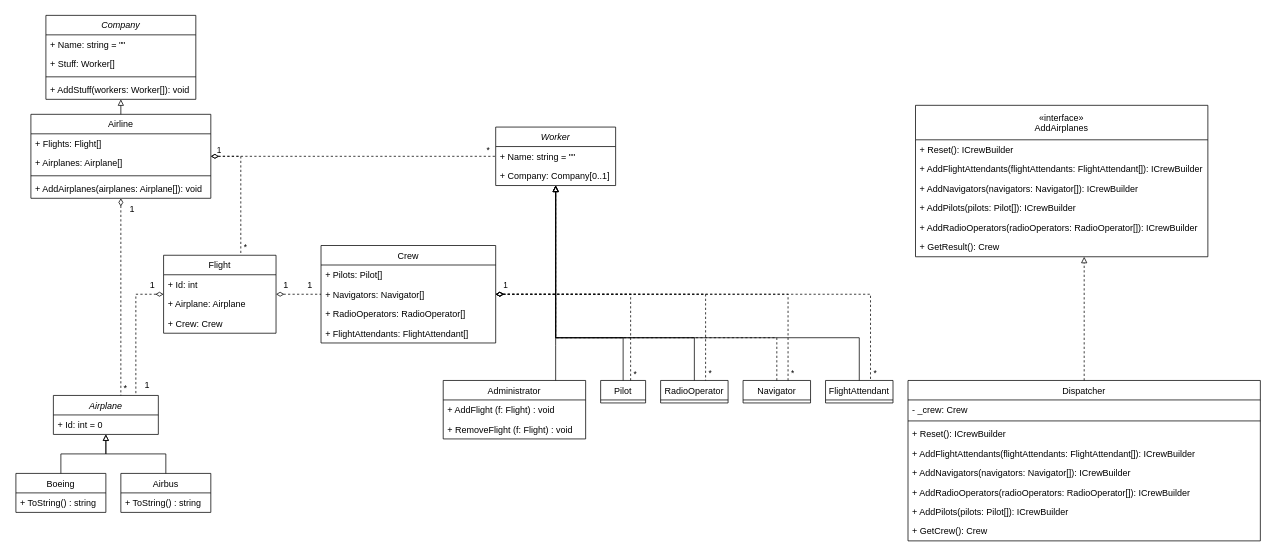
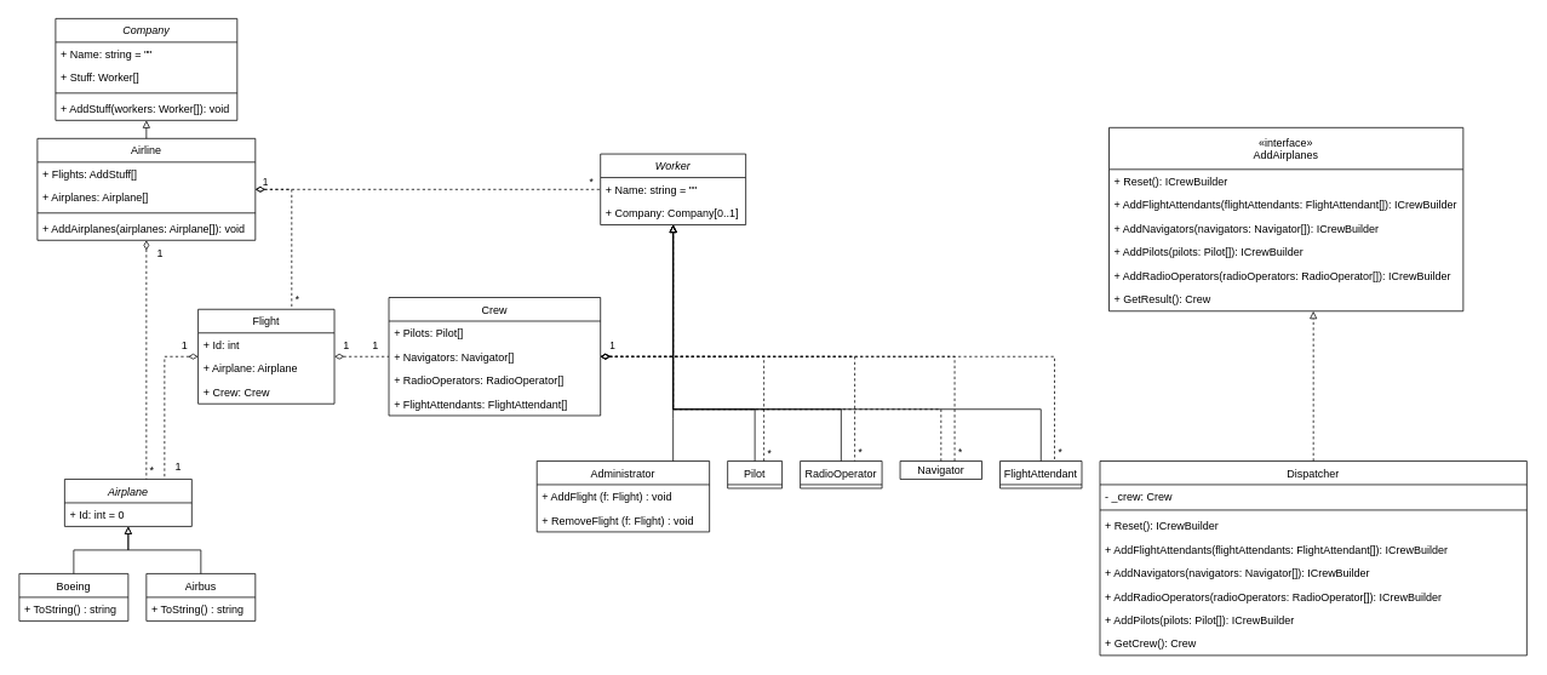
- <mxCell id="54" value="+ Flights: Flight[]" style="text;strokeColor=none;fillColor=none;align=left;verticalAlign=top;spacingLeft=4;spacingRight=4;overflow=hidden;rotatable=0;points=[[0,0.5],[1,0.5]];portConstraint=eastwest;" parent="53" vertex="1"><mxGeometry y="26" width="240" height="26" as="geometry" /></mxCell>
+ <mxCell id="54" value="+ Flights: AddStuff[]" style="text;strokeColor=none;fillColor=none;align=left;verticalAlign=top;spacingLeft=4;spacingRight=4;overflow=hidden;rotatable=0;points=[[0,0.5],[1,0.5]];portConstraint=eastwest;" parent="53" vertex="1"><mxGeometry y="26" width="240" height="26" as="geometry" /></mxCell>
- <mxCell id="37" value="Navigator" style="swimlane;fontStyle=0;childLayout=stackLayout;horizontal=1;startSize=26;fillColor=none;horizontalStack=0;resizeParent=1;resizeParentMax=0;resizeLast=0;collapsible=1;marginBottom=0;" parent="1" vertex="1"><mxGeometry x="990" y="507" width="90" height="30" as="geometry"><mxRectangle x="-20" y="480" width="80" height="30" as="alternateBounds" /></mxGeometry></mxCell>
+ <mxCell id="37" value="Navigator" style="swimlane;fontStyle=0;childLayout=stackLayout;horizontal=1;startSize=26;fillColor=none;horizontalStack=0;resizeParent=1;resizeParentMax=0;resizeLast=0;collapsible=1;marginBottom=0;" parent="1" vertex="1"><mxGeometry x="990" y="507" width="90" height="20" as="geometry"><mxRectangle x="-20" y="480" width="80" height="30" as="alternateBounds" /></mxGeometry></mxCell>
